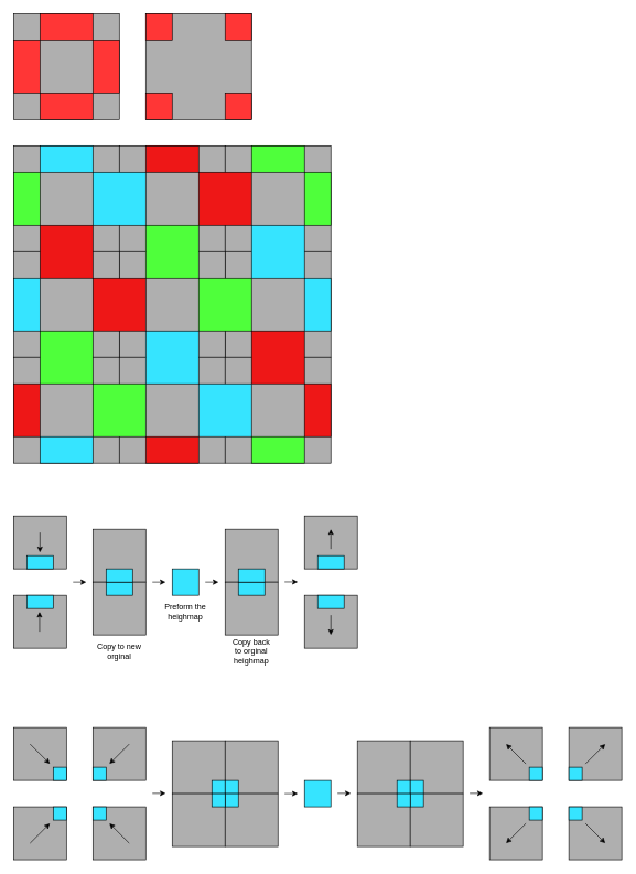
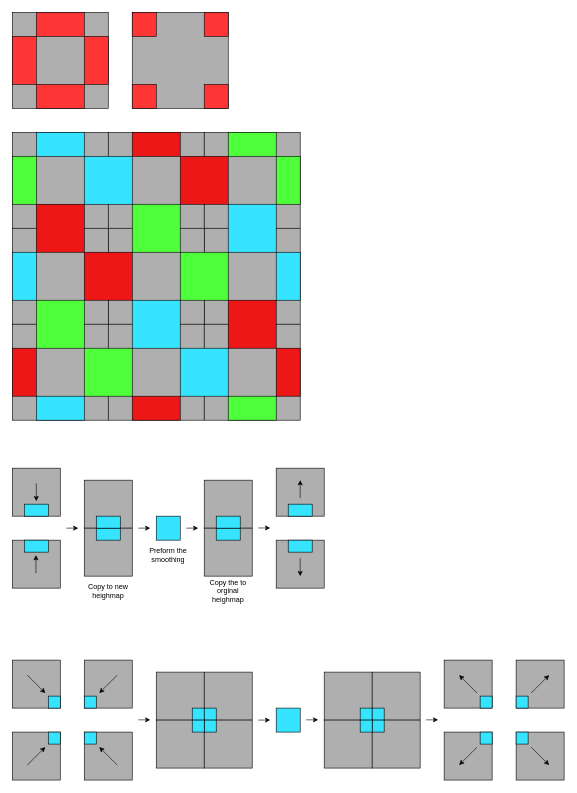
- <mxCell id="71" value="Preform the heighmap" style="text;html=1;align=center;verticalAlign=middle;whiteSpace=wrap;rounded=0;" vertex="1" parent="1"><mxGeometry x="245" y="910" width="70" height="30" as="geometry" /></mxCell>
+ <mxCell id="71" value="Preform the smoothing" style="text;html=1;align=center;verticalAlign=middle;whiteSpace=wrap;rounded=0;" vertex="1" parent="1"><mxGeometry x="245" y="910" width="70" height="30" as="geometry" /></mxCell>
- <mxCell id="70" value="Copy to new orginal" style="text;html=1;align=center;verticalAlign=middle;whiteSpace=wrap;rounded=0;" vertex="1" parent="1"><mxGeometry x="145" y="970" width="70" height="30" as="geometry" /></mxCell>
+ <mxCell id="70" value="Copy to new heighmap" style="text;html=1;align=center;verticalAlign=middle;whiteSpace=wrap;rounded=0;" vertex="1" parent="1"><mxGeometry x="145" y="970" width="70" height="30" as="geometry" /></mxCell>
- <mxCell id="72" value="Copy back to orginal heighmap" style="text;html=1;align=center;verticalAlign=middle;whiteSpace=wrap;rounded=0;" vertex="1" parent="1"><mxGeometry x="345" y="970" width="70" height="30" as="geometry" /></mxCell>
+ <mxCell id="72" value="Copy the to orginal heighmap" style="text;html=1;align=center;verticalAlign=middle;whiteSpace=wrap;rounded=0;" vertex="1" parent="1"><mxGeometry x="345" y="970" width="70" height="30" as="geometry" /></mxCell>
